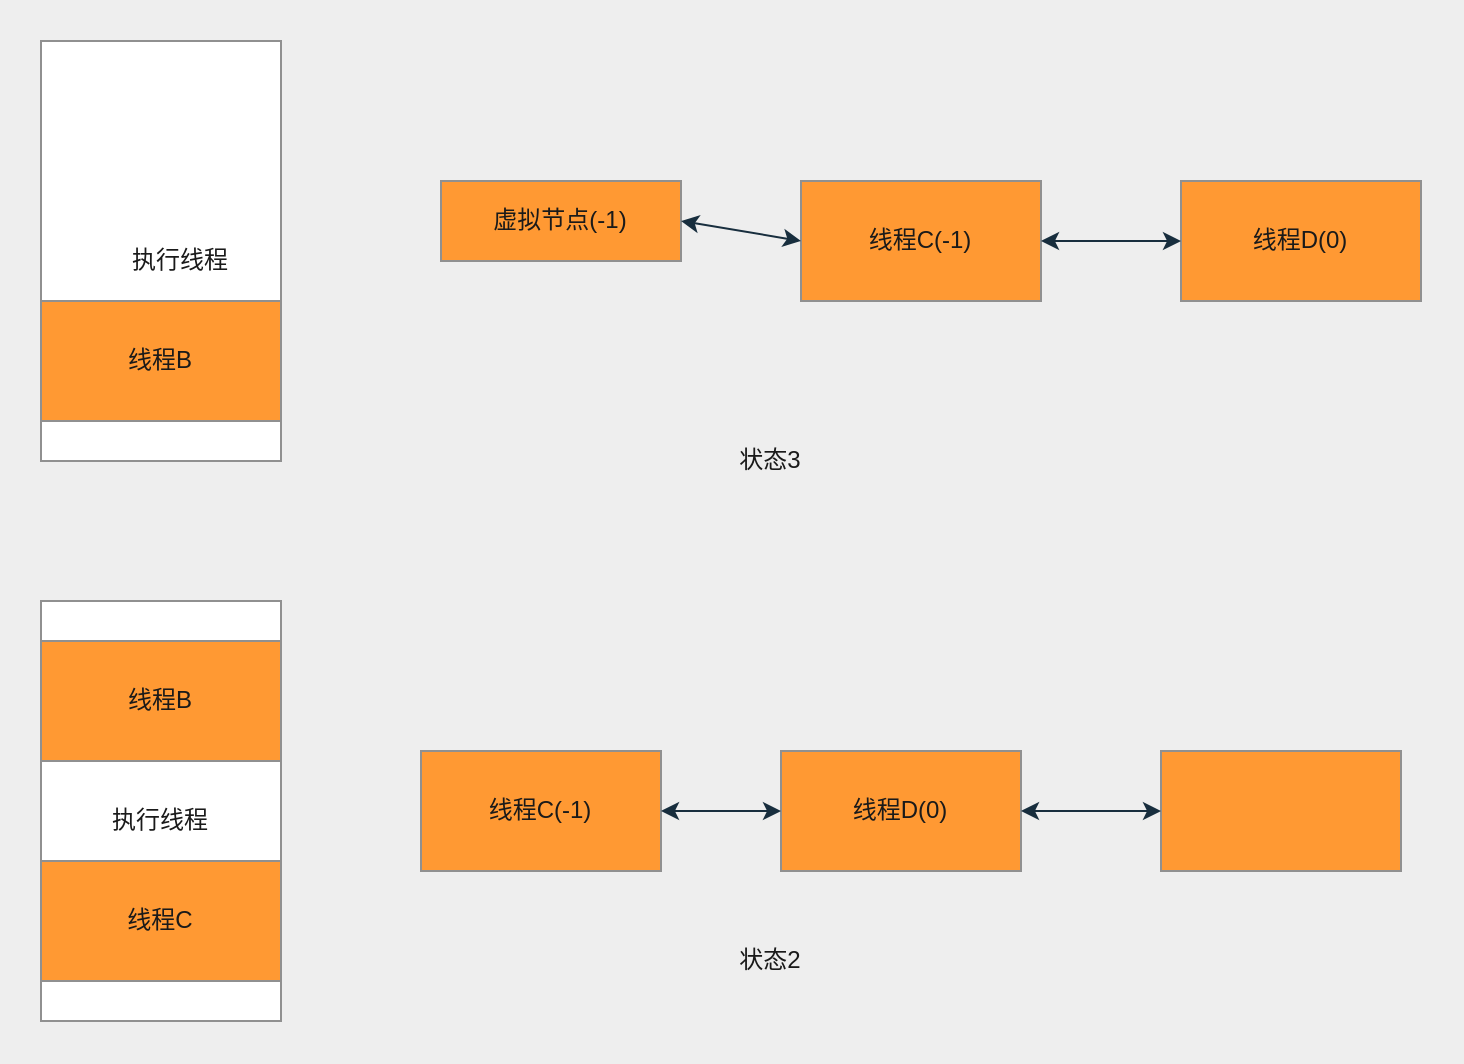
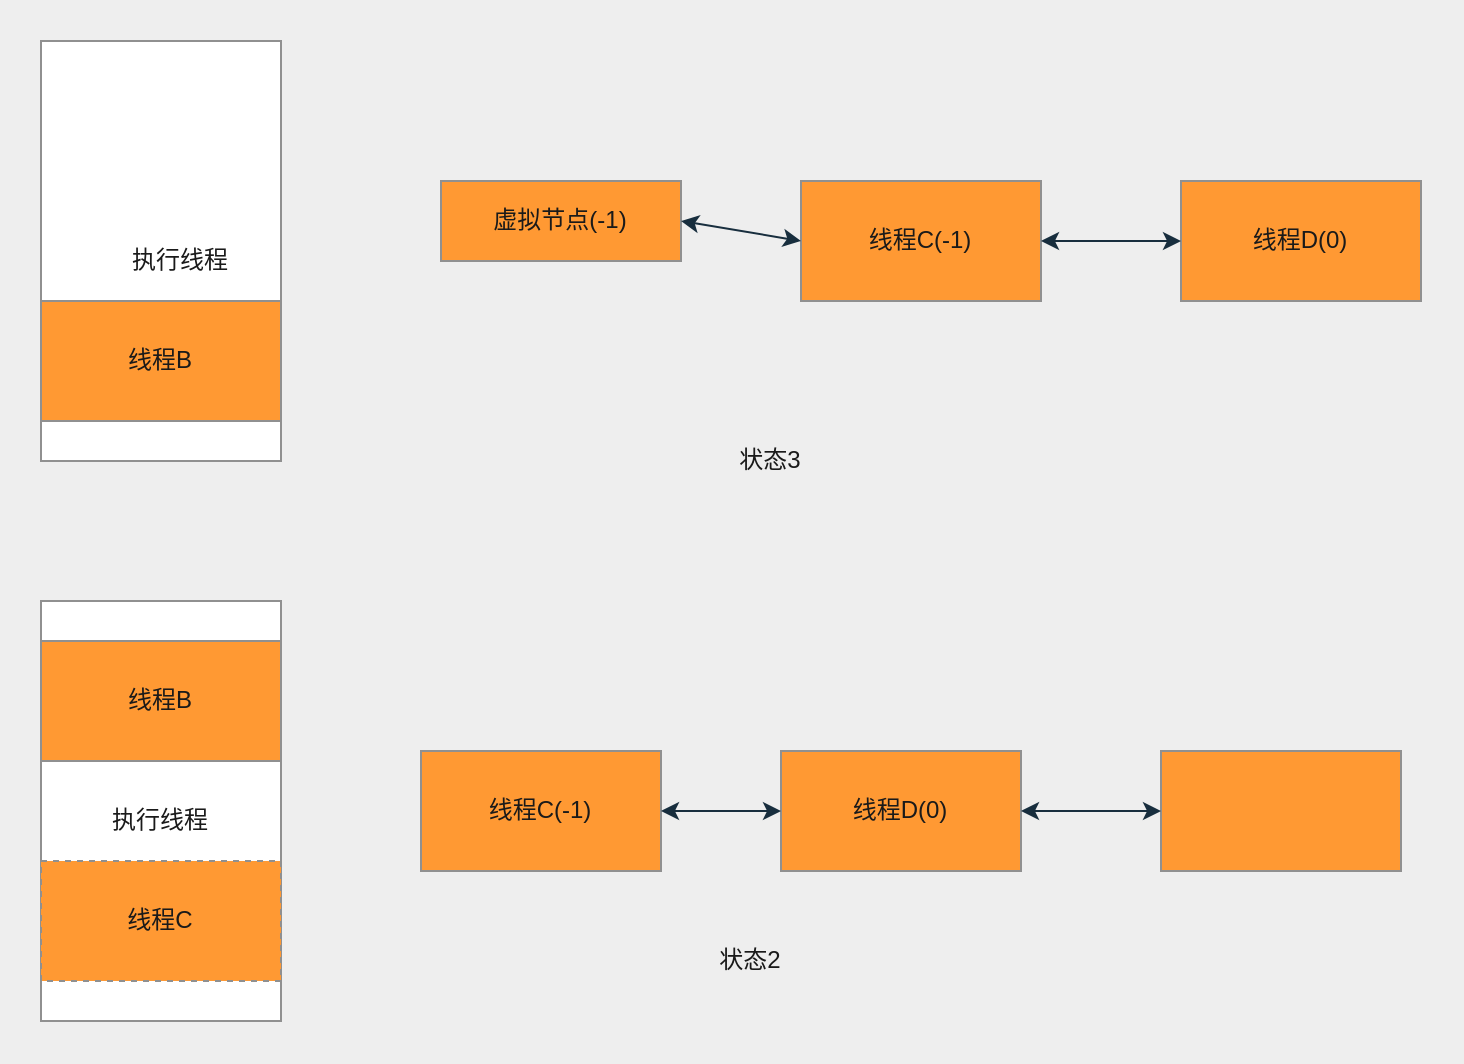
- <mxCell id="13" value="线程C" style="rounded=0;whiteSpace=wrap;html=1;sketch=0;strokeColor=#909090;fillColor=#FF9933;fontColor=#1A1A1A;" vertex="1" parent="1"><mxGeometry x="20" y="430" width="120" height="60" as="geometry" /></mxCell>
+ <mxCell id="13" value="线程C" style="rounded=0;whiteSpace=wrap;html=1;sketch=0;strokeColor=#909090;fillColor=#FF9933;fontColor=#1A1A1A;dashed=1;" vertex="1" parent="1"><mxGeometry x="20" y="430" width="120" height="60" as="geometry" /></mxCell>
- <mxCell id="20" value="状态2" style="text;html=1;strokeColor=none;fillColor=none;align=center;verticalAlign=middle;whiteSpace=wrap;rounded=0;sketch=0;fontColor=#1A1A1A;" vertex="1" parent="1"><mxGeometry x="320" y="470" width="130" height="20" as="geometry" /></mxCell>
+ <mxCell id="20" value="状态2" style="text;html=1;strokeColor=none;fillColor=none;align=center;verticalAlign=middle;whiteSpace=wrap;rounded=0;sketch=0;fontColor=#1A1A1A;" vertex="1" parent="1"><mxGeometry x="310" y="470" width="130" height="20" as="geometry" /></mxCell>
